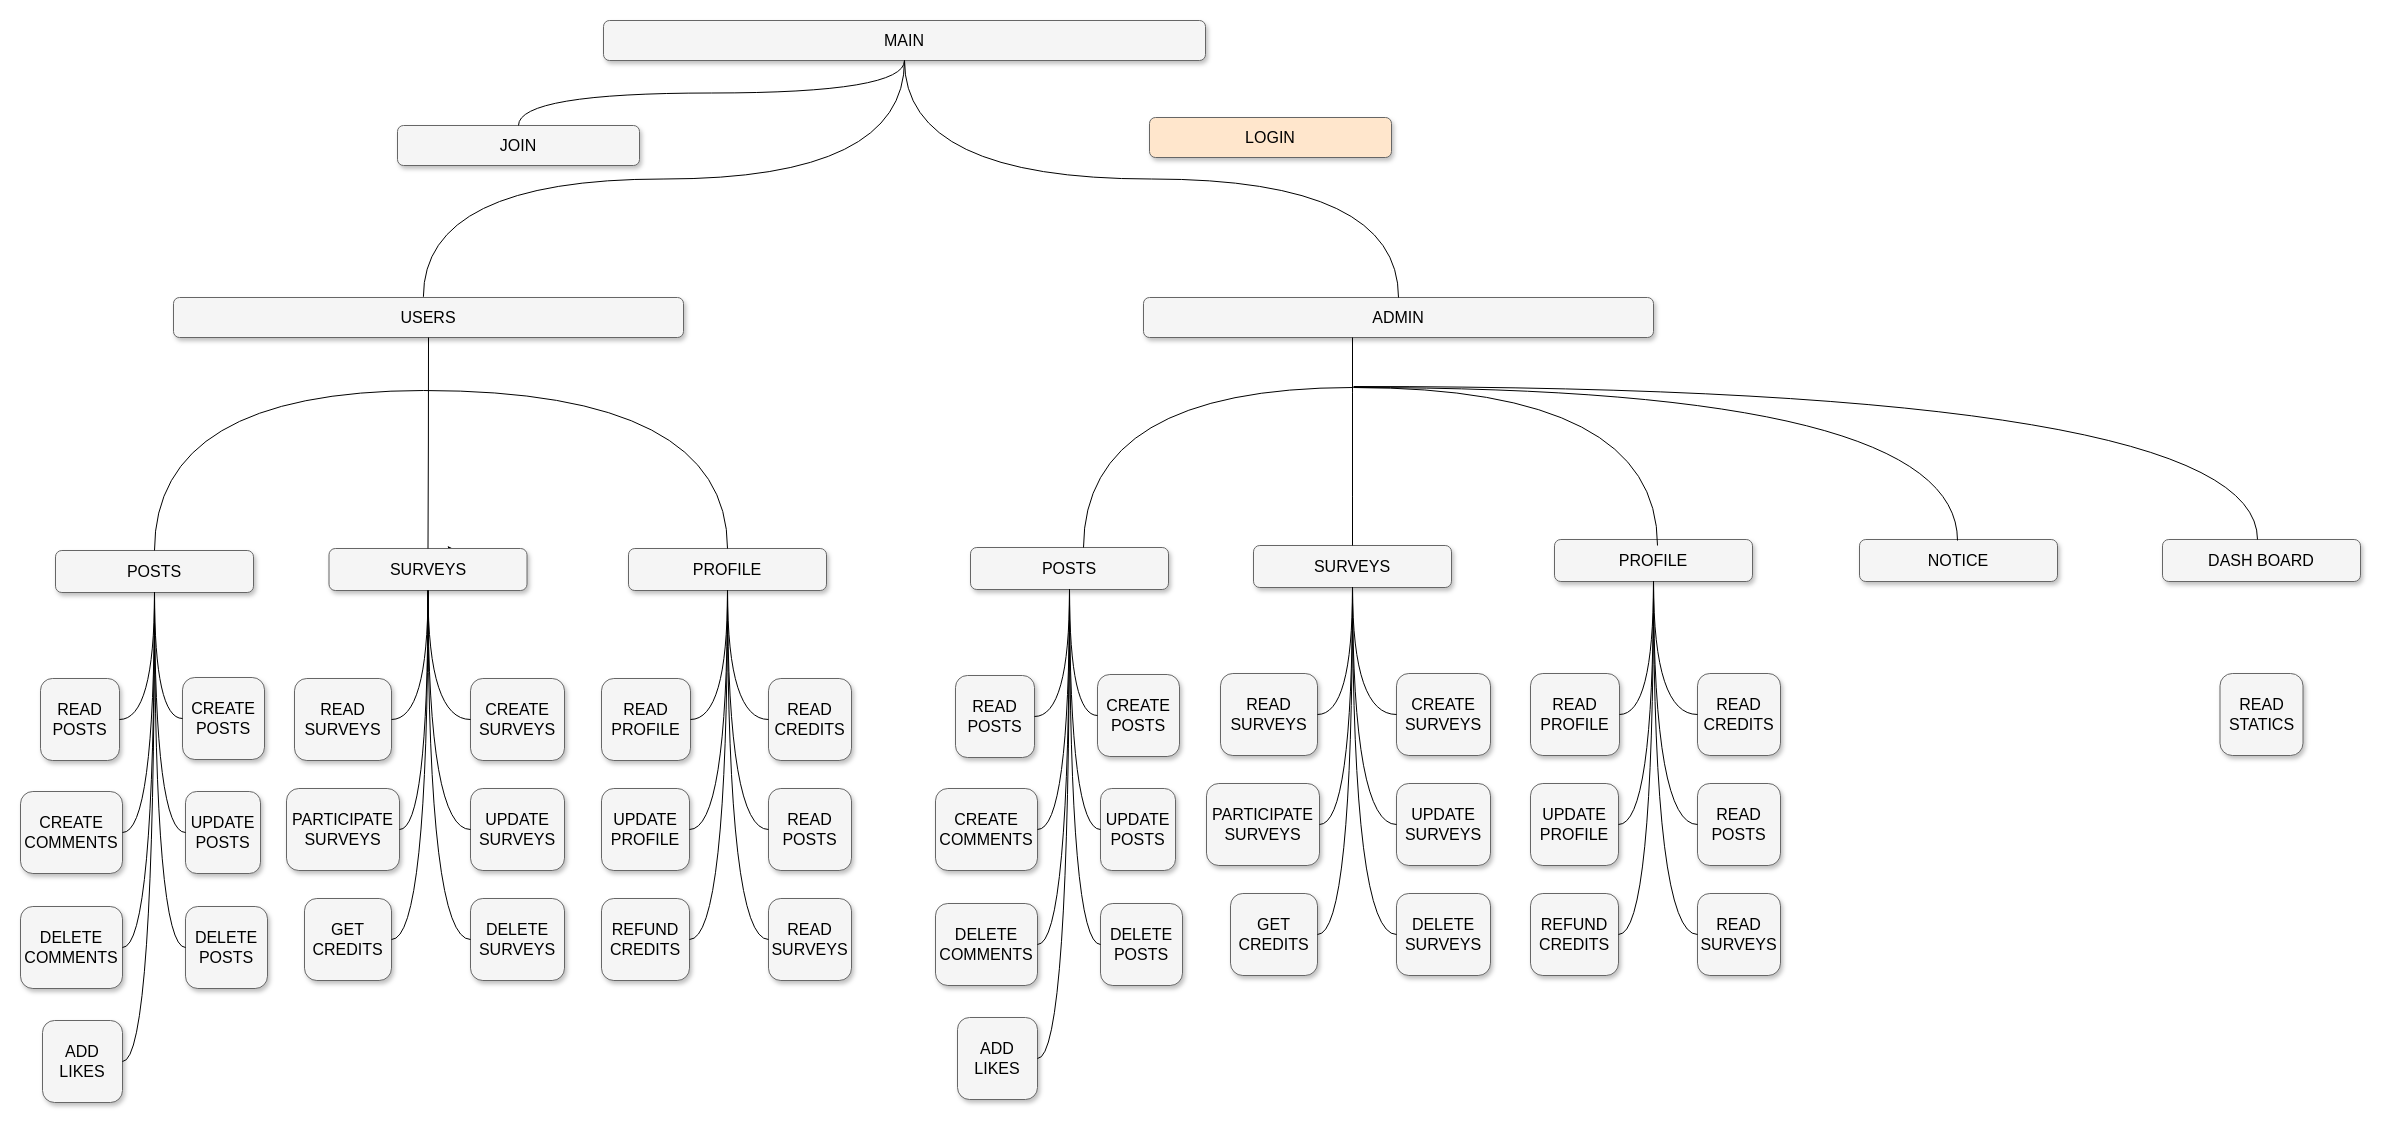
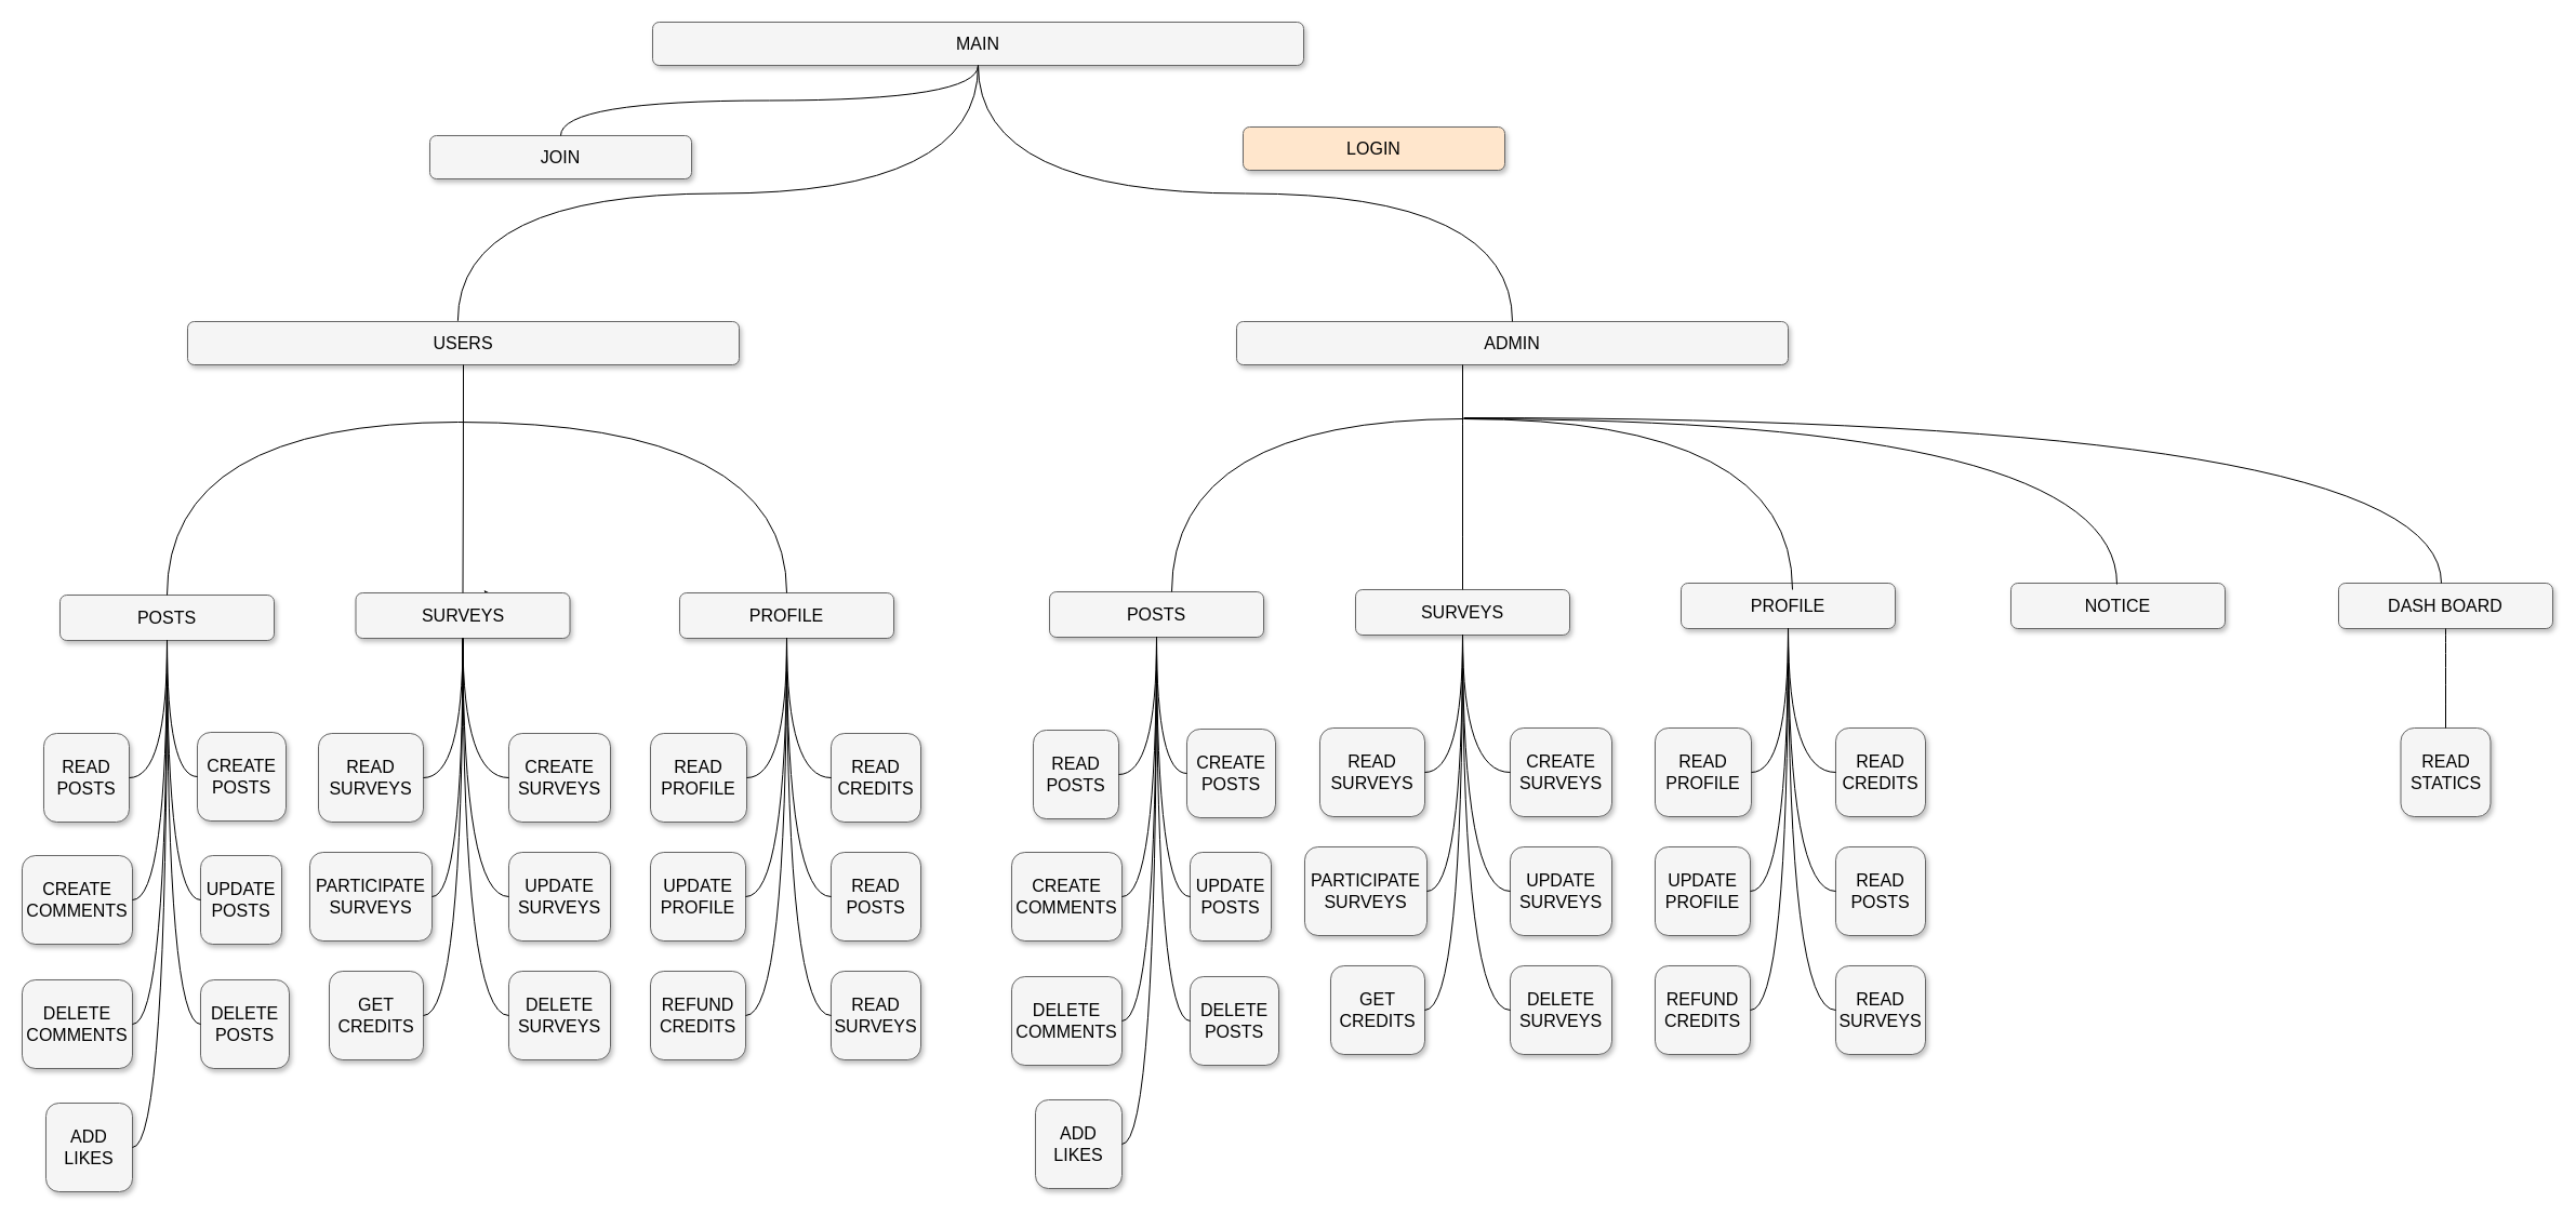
+ <mxCell id="104" style="edgeStyle=orthogonalEdgeStyle;html=1;startSize=6;endFill=0;endSize=6;strokeWidth=1;fontSize=16;rounded=0;endArrow=none;entryX=0.5;entryY=0;curved=1;entryDx=0;entryDy=0;" edge="1" parent="1" source="100" target="103"><mxGeometry relative="1" as="geometry"><mxPoint x="2232.5" y="600" as="sourcePoint" /><mxPoint x="2276.5" y="733" as="targetPoint" /><Array as="points" /></mxGeometry></mxCell>
